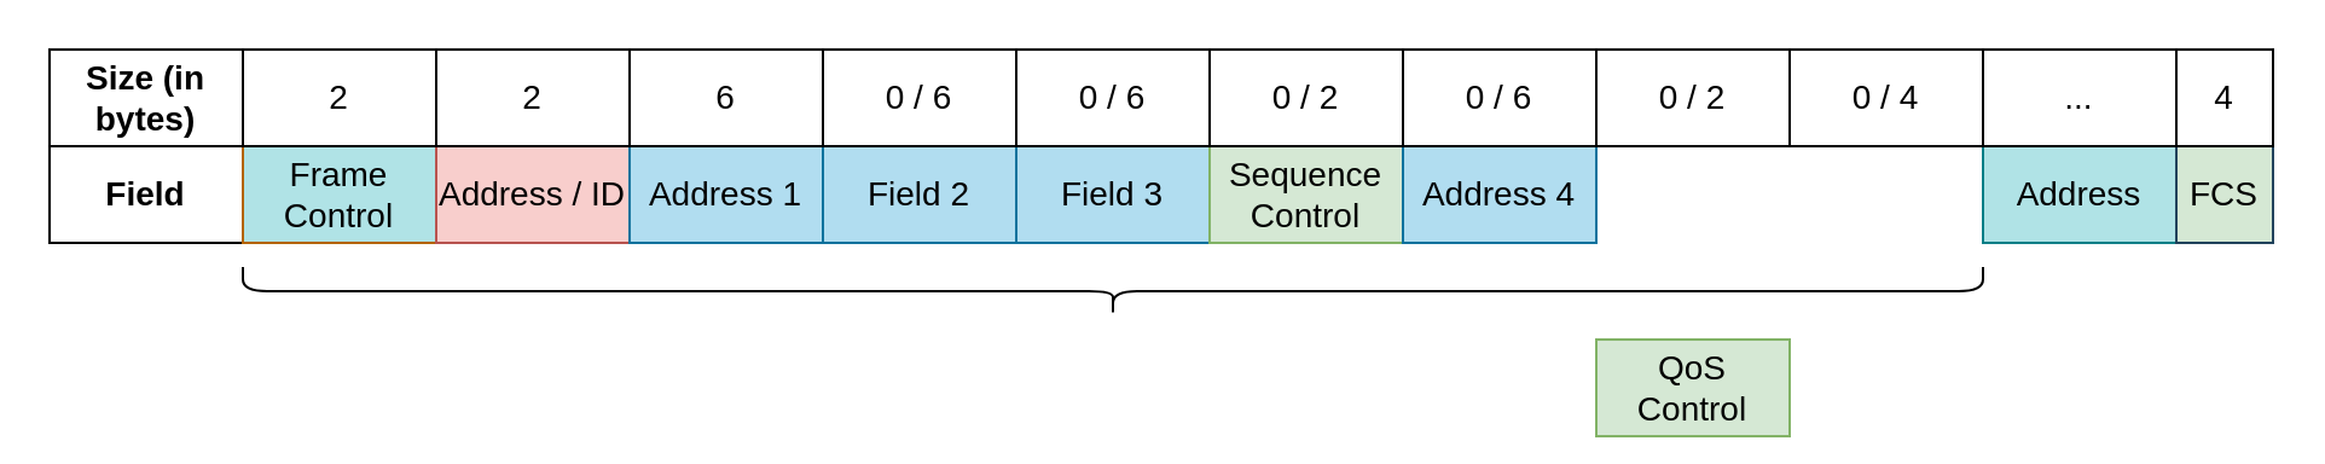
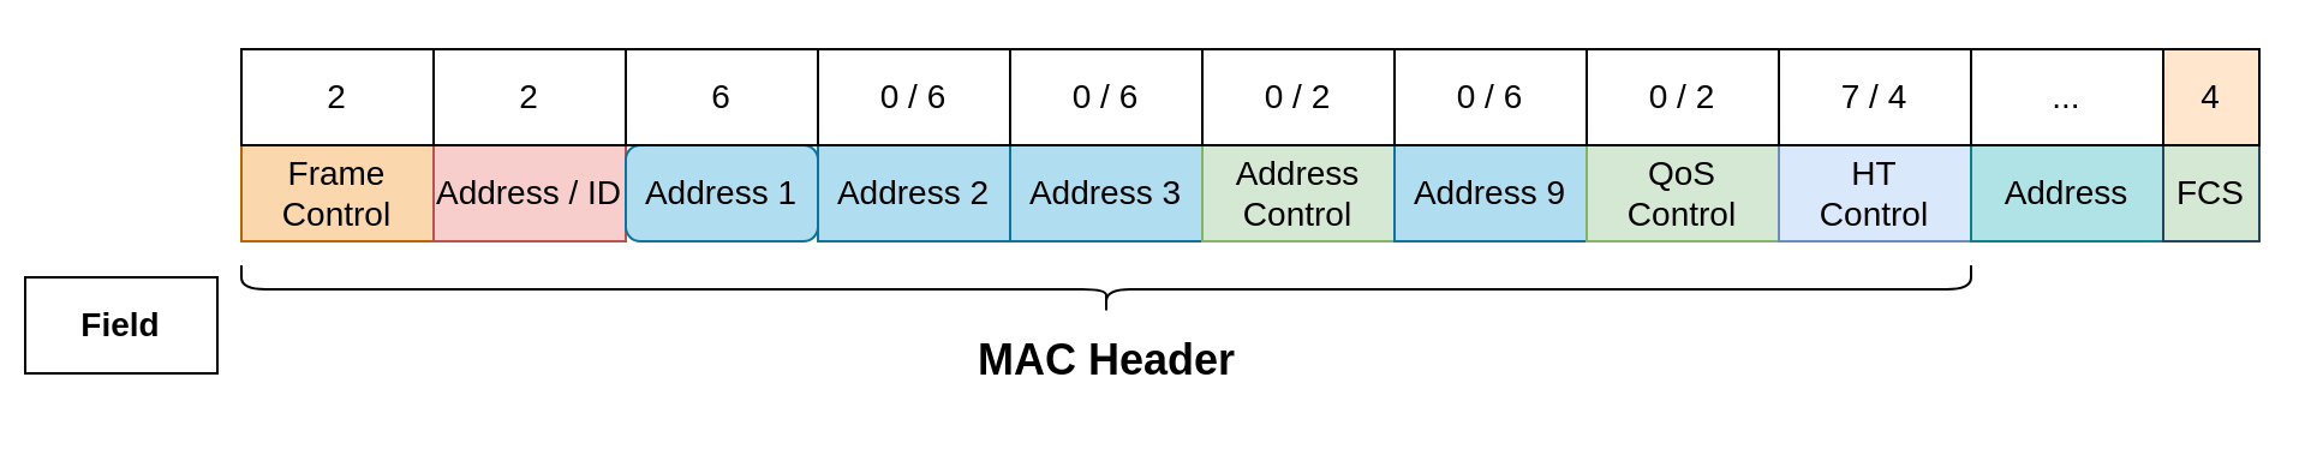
- <mxCell id="2" value="&lt;font style=&quot;font-size: 14px;&quot;&gt;Size (in bytes)&lt;/font&gt;" style="rounded=0;whiteSpace=wrap;html=1;fontStyle=1" vertex="1" parent="1"><mxGeometry y="20" width="80" height="40" as="geometry" x="20" /></mxCell>
- <mxCell id="21" value="0 / 4" style="rounded=0;whiteSpace=wrap;html=1;fontSize=14;" vertex="1" parent="1"><mxGeometry x="740" y="20" width="80" height="40" as="geometry" /></mxCell>
+ <mxCell id="21" value="7 / 4" style="rounded=0;whiteSpace=wrap;html=1;fontSize=14;" vertex="1" parent="1"><mxGeometry x="740" y="20" width="80" height="40" as="geometry" /></mxCell>
- <mxCell id="25" value="4" style="rounded=0;whiteSpace=wrap;html=1;fontSize=14;" vertex="1" parent="1"><mxGeometry x="900" y="20" width="40" height="40" as="geometry" /></mxCell>
+ <mxCell id="25" value="4" style="rounded=0;whiteSpace=wrap;html=1;fontSize=14;fillColor=#ffe6cc;" vertex="1" parent="1"><mxGeometry x="900" y="20" width="40" height="40" as="geometry" /></mxCell>
- <mxCell id="3" value="&lt;font style=&quot;font-size: 14px;&quot;&gt;Field&lt;/font&gt;" style="rounded=0;whiteSpace=wrap;html=1;fontStyle=1" vertex="1" parent="1"><mxGeometry y="60" width="80" height="40" as="geometry" x="20" /></mxCell>
+ <mxCell id="3" value="&lt;font style=&quot;font-size: 14px;&quot;&gt;Field&lt;/font&gt;" style="rounded=0;whiteSpace=wrap;html=1;fontStyle=1" vertex="1" parent="1"><mxGeometry x="10" y="115" width="80" height="40" as="geometry" /></mxCell>
- <mxCell id="4" value="Frame Control" style="rounded=0;whiteSpace=wrap;html=1;fontSize=14;fillColor=#b0e3e6;strokeColor=#b46504;" vertex="1" parent="1"><mxGeometry x="100" y="60" width="80" height="40" as="geometry" /></mxCell>
+ <mxCell id="4" value="Frame Control" style="rounded=0;whiteSpace=wrap;html=1;fontSize=14;fillColor=#fad7ac;strokeColor=#b46504;" vertex="1" parent="1"><mxGeometry x="100" y="60" width="80" height="40" as="geometry" /></mxCell>
- <mxCell id="8" value="Address 1" style="rounded=0;whiteSpace=wrap;html=1;fontSize=14;fillColor=#b1ddf0;strokeColor=#10739e;" vertex="1" parent="1"><mxGeometry x="260" y="60" width="80" height="40" as="geometry" /></mxCell>
+ <mxCell id="8" value="Address 1" style="whiteSpace=wrap;html=1;fontSize=14;fillColor=#b1ddf0;strokeColor=#10739e;rounded=1;" vertex="1" parent="1"><mxGeometry x="260" y="60" width="80" height="40" as="geometry" /></mxCell>
- <mxCell id="10" value="Field 2" style="rounded=0;whiteSpace=wrap;html=1;fontSize=14;fillColor=#b1ddf0;strokeColor=#10739e;" vertex="1" parent="1"><mxGeometry x="340" y="60" width="80" height="40" as="geometry" /></mxCell>
+ <mxCell id="10" value="Address 2" style="rounded=0;whiteSpace=wrap;html=1;fontSize=14;fillColor=#b1ddf0;strokeColor=#10739e;" vertex="1" parent="1"><mxGeometry x="340" y="60" width="80" height="40" as="geometry" /></mxCell>
- <mxCell id="12" value="Field 3" style="rounded=0;whiteSpace=wrap;html=1;fontSize=14;fillColor=#b1ddf0;strokeColor=#10739e;" vertex="1" parent="1"><mxGeometry x="420" y="60" width="80" height="40" as="geometry" /></mxCell>
+ <mxCell id="12" value="Address 3" style="rounded=0;whiteSpace=wrap;html=1;fontSize=14;fillColor=#b1ddf0;strokeColor=#10739e;" vertex="1" parent="1"><mxGeometry x="420" y="60" width="80" height="40" as="geometry" /></mxCell>
- <mxCell id="14" value="Sequence Control" style="rounded=0;whiteSpace=wrap;html=1;fontSize=14;fillColor=#d5e8d4;strokeColor=#82b366;" vertex="1" parent="1"><mxGeometry x="500" y="60" width="80" height="40" as="geometry" /></mxCell>
+ <mxCell id="14" value="Address Control" style="rounded=0;whiteSpace=wrap;html=1;fontSize=14;fillColor=#d5e8d4;strokeColor=#82b366;" vertex="1" parent="1"><mxGeometry x="500" y="60" width="80" height="40" as="geometry" /></mxCell>
- <mxCell id="16" value="Address 4" style="rounded=0;whiteSpace=wrap;html=1;fontSize=14;fillColor=#b1ddf0;strokeColor=#10739e;" vertex="1" parent="1"><mxGeometry x="580" y="60" width="80" height="40" as="geometry" /></mxCell>
+ <mxCell id="16" value="Address 9" style="rounded=0;whiteSpace=wrap;html=1;fontSize=14;fillColor=#b1ddf0;strokeColor=#10739e;" vertex="1" parent="1"><mxGeometry x="580" y="60" width="80" height="40" as="geometry" /></mxCell>
+ <mxCell id="20" value="&lt;div&gt;HT&lt;/div&gt;&lt;div&gt;Control&lt;br&gt;&lt;/div&gt;" style="rounded=0;whiteSpace=wrap;html=1;fontSize=14;fillColor=#dae8fc;strokeColor=#6c8ebf;" vertex="1" parent="1"><mxGeometry x="740" y="60" width="80" height="40" as="geometry" /></mxCell>
+ <mxCell id="27" value="&lt;b&gt;MAC Header&lt;/b&gt;" style="text;html=1;align=center;verticalAlign=middle;resizable=0;points=[];autosize=1;strokeColor=none;fillColor=none;fontSize=18;" vertex="1" parent="1"><mxGeometry x="395" y="130" width="130" height="40" as="geometry" /></mxCell>
- <mxCell id="18" value="&lt;div&gt;QoS &lt;br&gt;&lt;/div&gt;&lt;div&gt;Control&lt;/div&gt;" style="rounded=0;whiteSpace=wrap;html=1;fontSize=14;fillColor=#d5e8d4;strokeColor=#82b366;" vertex="1" parent="1"><mxGeometry x="660" y="140" width="80" height="40" as="geometry" /></mxCell>
+ <mxCell id="18" value="&lt;div&gt;QoS &lt;br&gt;&lt;/div&gt;&lt;div&gt;Control&lt;/div&gt;" style="rounded=0;whiteSpace=wrap;html=1;fontSize=14;fillColor=#d5e8d4;strokeColor=#82b366;" vertex="1" parent="1"><mxGeometry x="660" y="60" width="80" height="40" as="geometry" /></mxCell>
